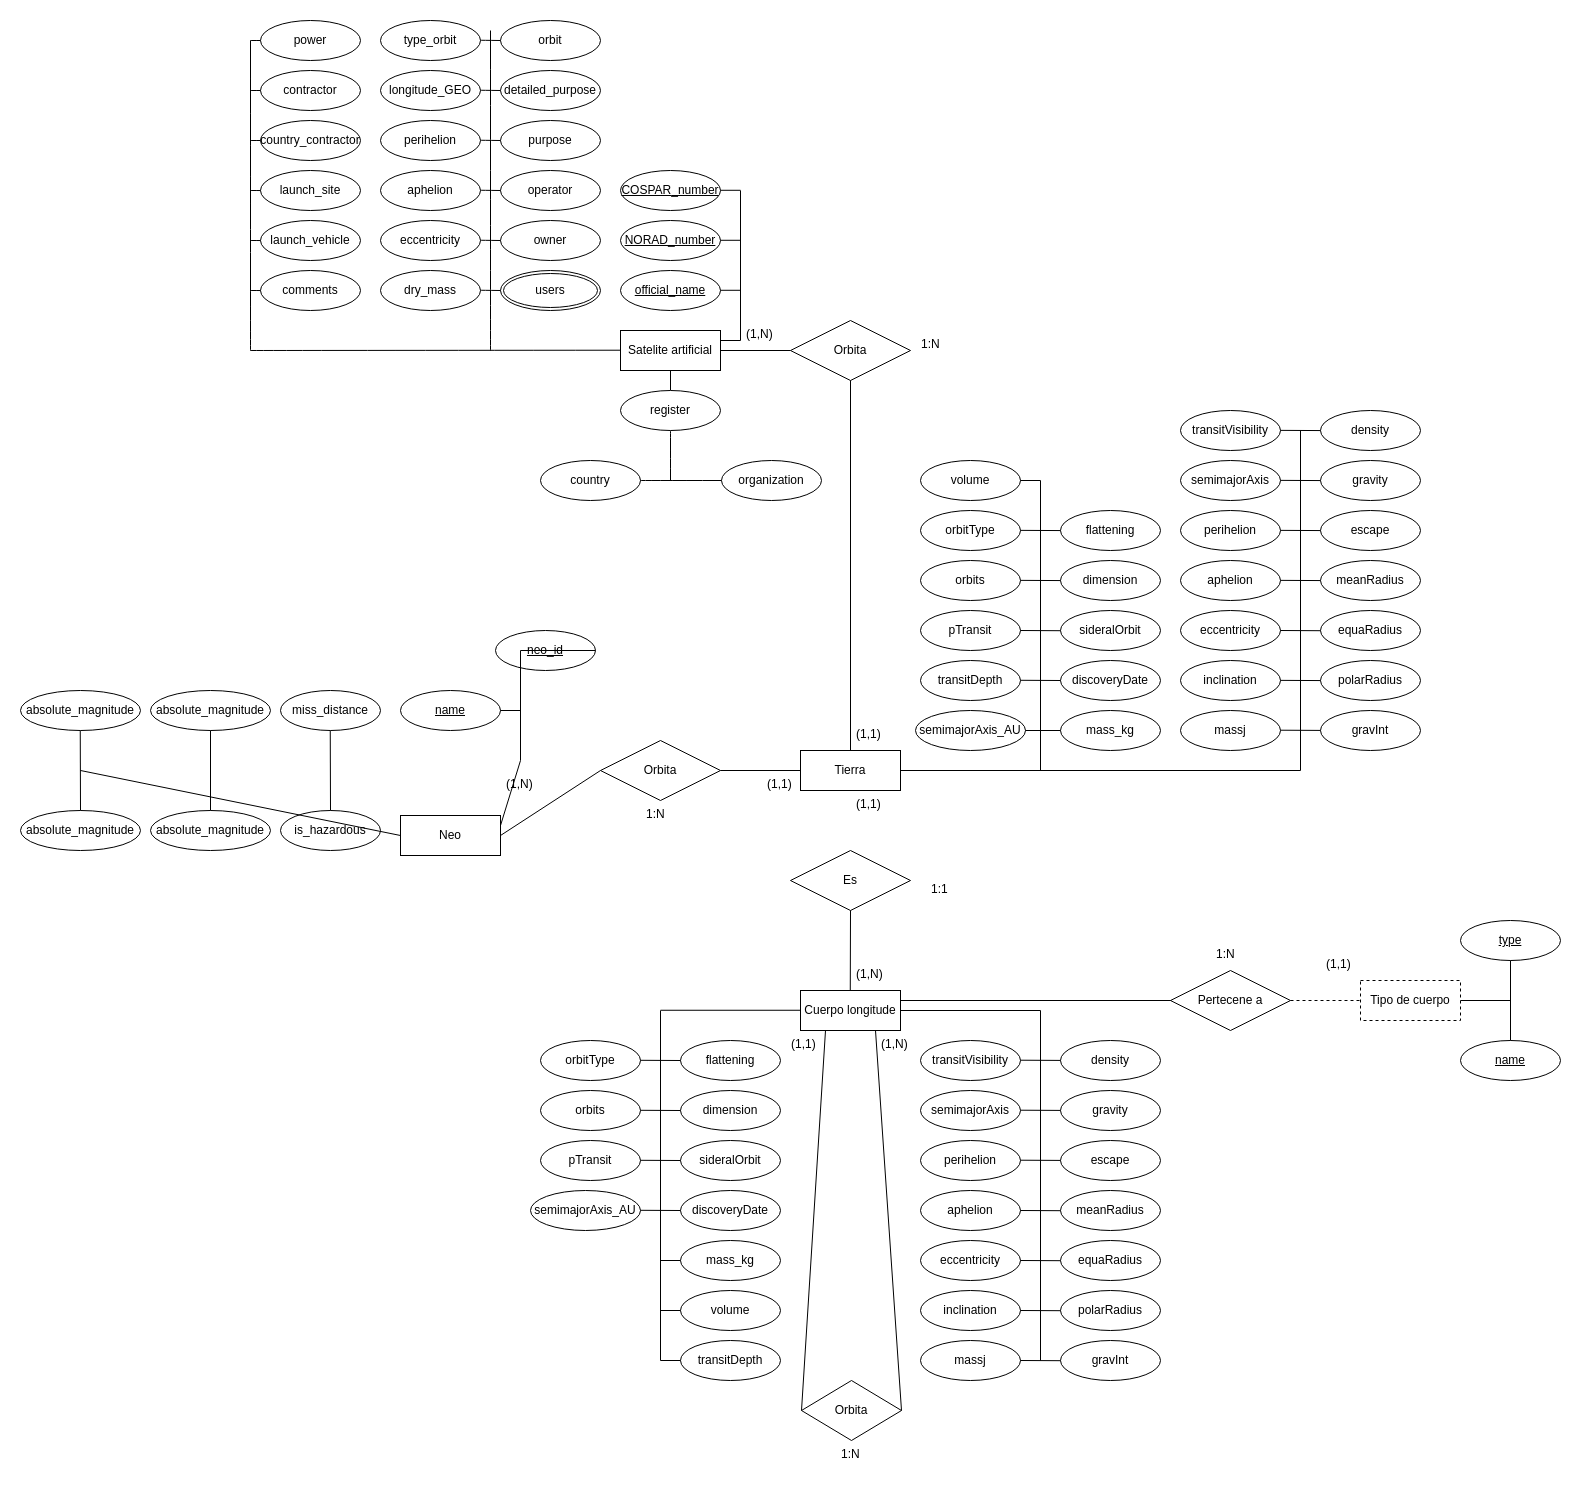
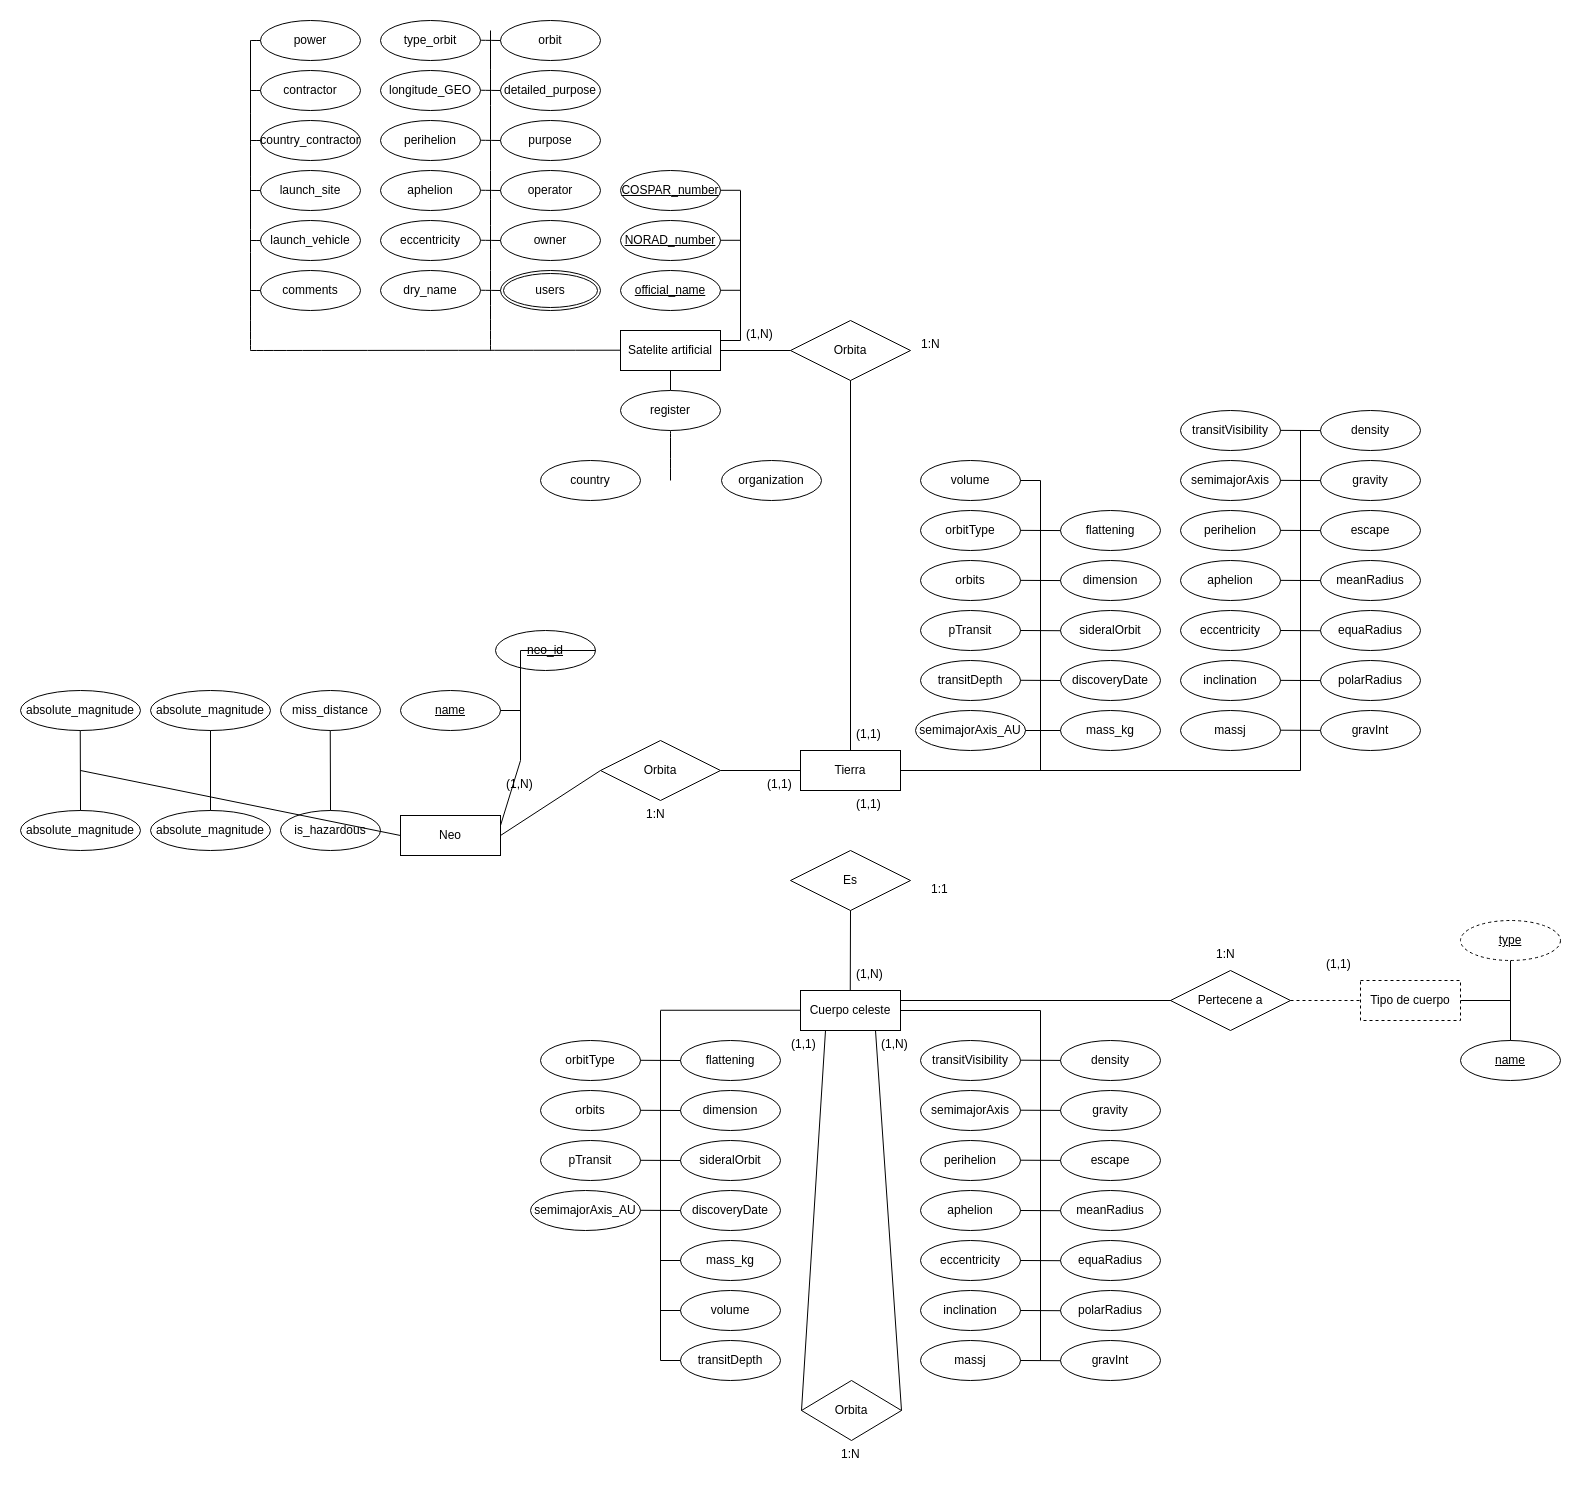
- <mxCell id="139" value="dry_mass" style="ellipse;whiteSpace=wrap;html=1;align=center;" vertex="1" parent="1"><mxGeometry x="380" y="270" width="100" height="40" as="geometry" /></mxCell>
+ <mxCell id="139" value="dry_name" style="ellipse;whiteSpace=wrap;html=1;align=center;" vertex="1" parent="1"><mxGeometry x="380" y="270" width="100" height="40" as="geometry" /></mxCell>
- <mxCell id="134" value="" style="endArrow=none;html=1;rounded=0;fontSize=12;startSize=8;endSize=8;curved=1;exitX=1;exitY=0.5;exitDx=0;exitDy=0;entryX=0;entryY=0.5;entryDx=0;entryDy=0;" edge="1" parent="1" source="131" target="132"><mxGeometry relative="1" as="geometry"><mxPoint x="580" y="410" as="sourcePoint" /><mxPoint x="740" y="410" as="targetPoint" /></mxGeometry></mxCell>
- <mxCell id="49" value="type" style="ellipse;whiteSpace=wrap;html=1;align=center;fontStyle=4;" parent="1" vertex="1"><mxGeometry x="1460" y="920" width="100" height="40" as="geometry" /></mxCell>
+ <mxCell id="49" value="type" style="ellipse;whiteSpace=wrap;html=1;align=center;fontStyle=4;dashed=1;" parent="1" vertex="1"><mxGeometry x="1460" y="920" width="100" height="40" as="geometry" /></mxCell>
- <mxCell id="2" value="Cuerpo longitude" style="whiteSpace=wrap;html=1;align=center;" parent="1" vertex="1"><mxGeometry x="800" y="990" width="100" height="40" as="geometry" /></mxCell>
+ <mxCell id="2" value="Cuerpo celeste" style="whiteSpace=wrap;html=1;align=center;" parent="1" vertex="1"><mxGeometry x="800" y="990" width="100" height="40" as="geometry" /></mxCell>
